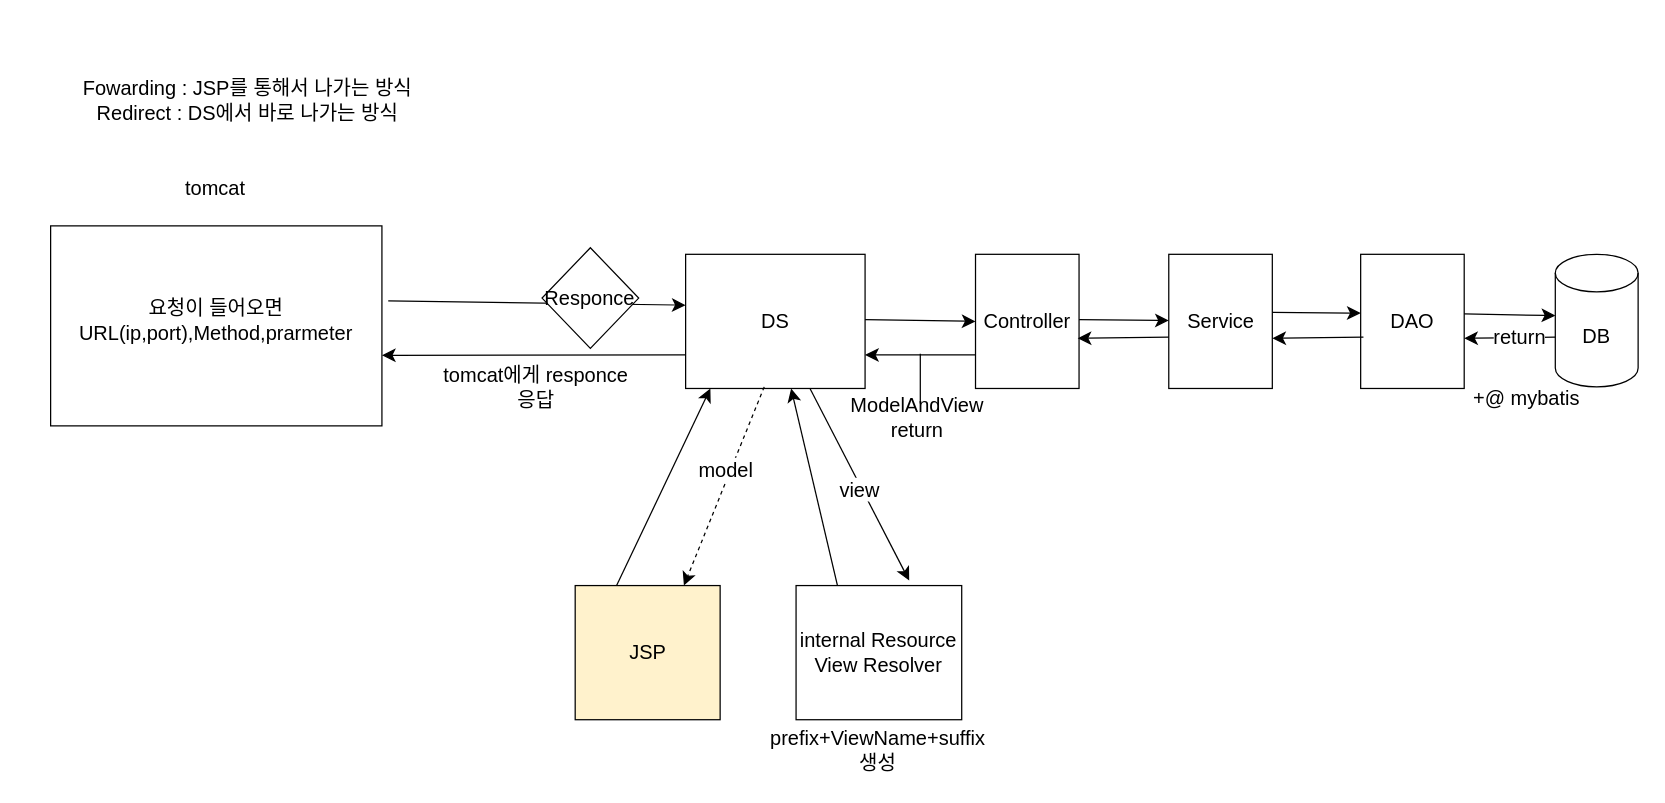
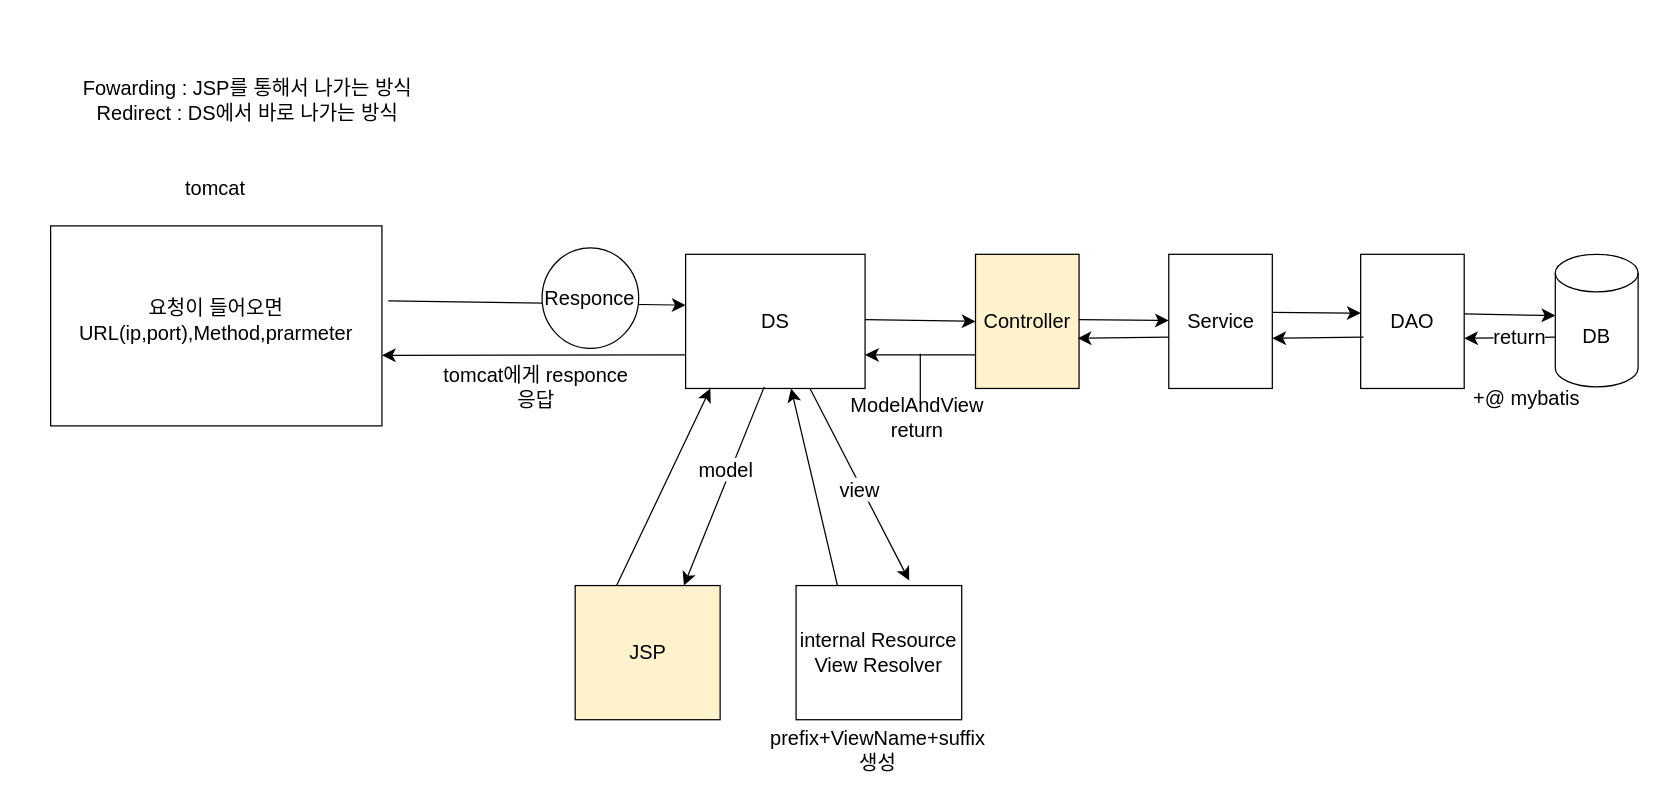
- <mxCell id="33" value="Responce" style="rhombus;whiteSpace=wrap;html=1;fontSize=16;container=0;" vertex="1" parent="1"><mxGeometry x="433.15" y="197.5" width="77.3" height="80.5" as="geometry" /></mxCell>
+ <mxCell id="33" value="Responce" style="ellipse;whiteSpace=wrap;html=1;fontSize=16;container=0;" vertex="1" parent="1"><mxGeometry x="433.15" y="197.5" width="77.3" height="80.5" as="geometry" /></mxCell>
- <mxCell id="6" value="Controller" style="rounded=0;whiteSpace=wrap;html=1;fontSize=16;container=0;" vertex="1" parent="1"><mxGeometry x="779.913" y="202.75" width="82.826" height="107.325" as="geometry" /></mxCell>
+ <mxCell id="6" value="Controller" style="rounded=0;whiteSpace=wrap;html=1;fontSize=16;container=0;fillColor=#fff2cc;" vertex="1" parent="1"><mxGeometry x="779.913" y="202.75" width="82.826" height="107.325" as="geometry" /></mxCell>
- <mxCell id="26" value="" style="endArrow=classic;html=1;rounded=0;fontSize=12;startSize=8;endSize=8;curved=1;exitX=0.438;exitY=0.988;exitDx=0;exitDy=0;exitPerimeter=0;entryX=0.75;entryY=0;entryDx=0;entryDy=0;dashed=1;" edge="1" parent="1" source="8" target="7"><mxGeometry width="50" height="50" relative="1" as="geometry"><mxPoint x="1011.826" y="467.75" as="sourcePoint" /><mxPoint x="1067.043" y="401.5" as="targetPoint" /></mxGeometry></mxCell>
+ <mxCell id="26" value="" style="endArrow=classic;html=1;rounded=0;fontSize=12;startSize=8;endSize=8;curved=1;exitX=0.438;exitY=0.988;exitDx=0;exitDy=0;exitPerimeter=0;entryX=0.75;entryY=0;entryDx=0;entryDy=0;" edge="1" parent="1" source="8" target="7"><mxGeometry width="50" height="50" relative="1" as="geometry"><mxPoint x="1011.826" y="467.75" as="sourcePoint" /><mxPoint x="1067.043" y="401.5" as="targetPoint" /></mxGeometry></mxCell>
